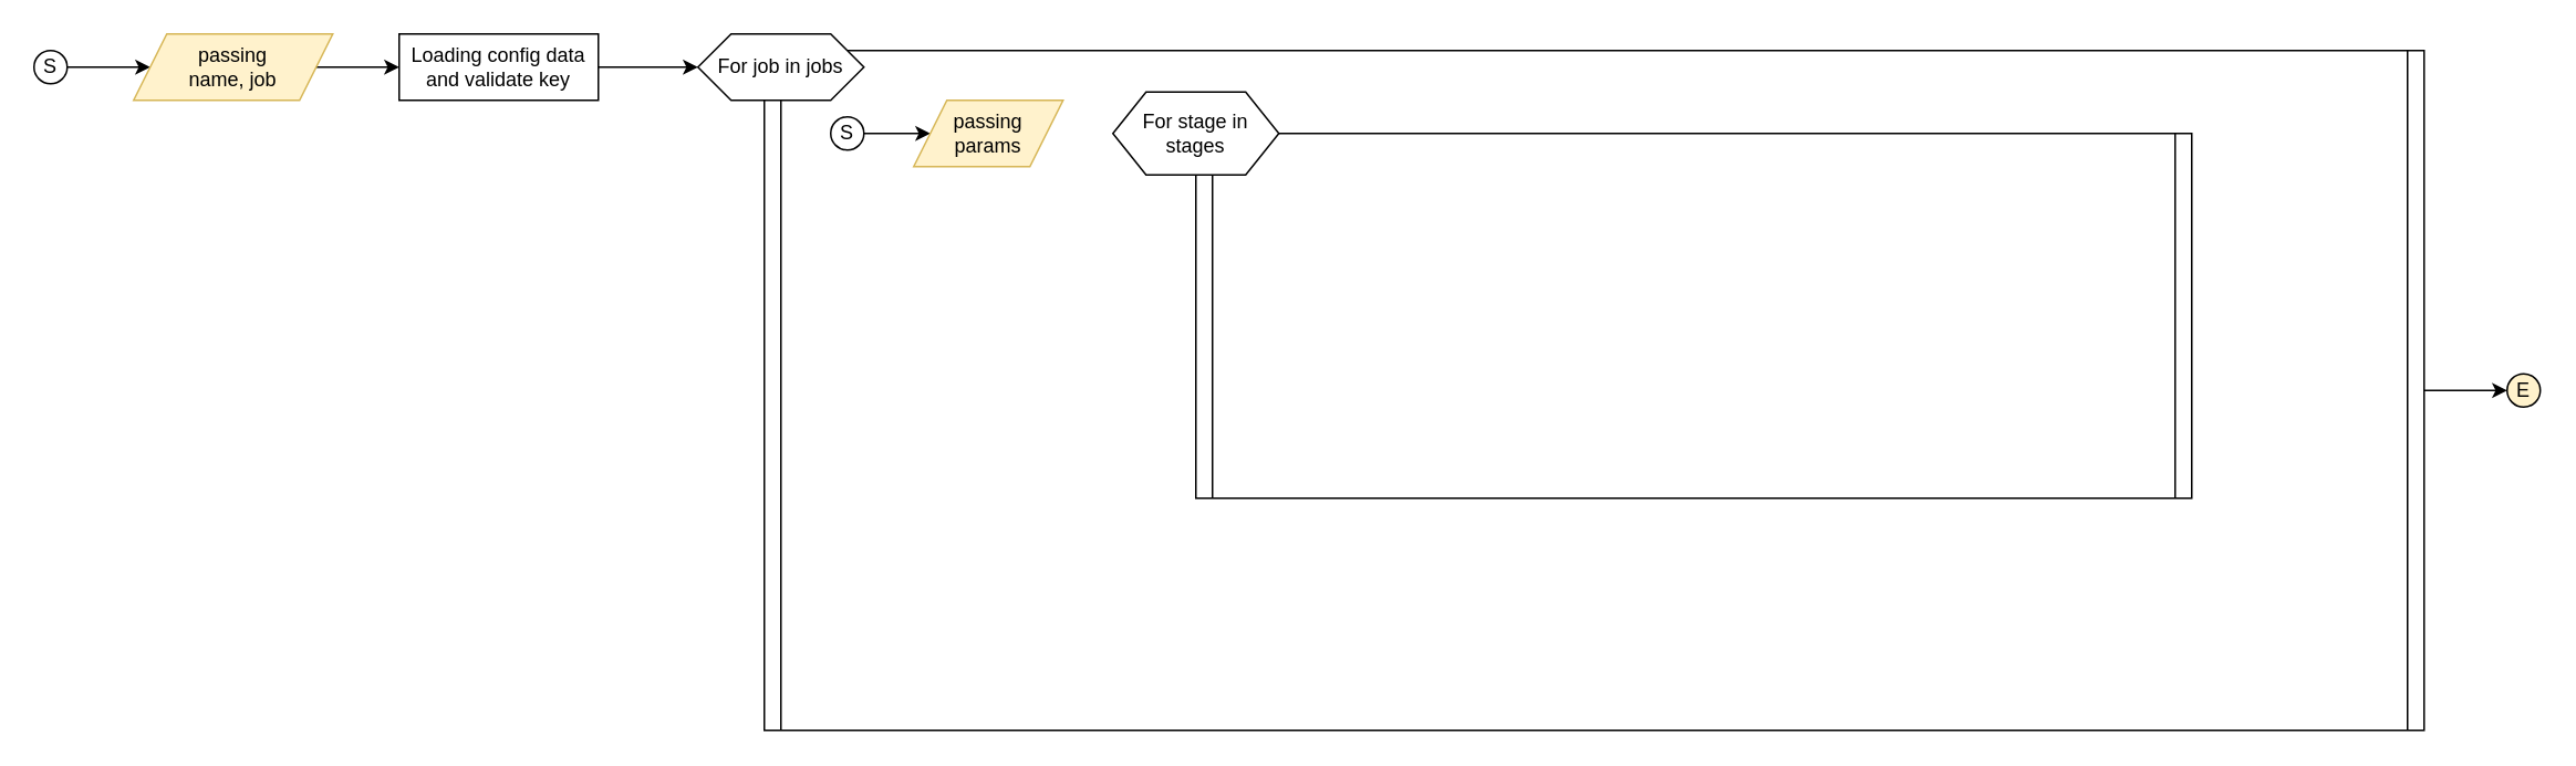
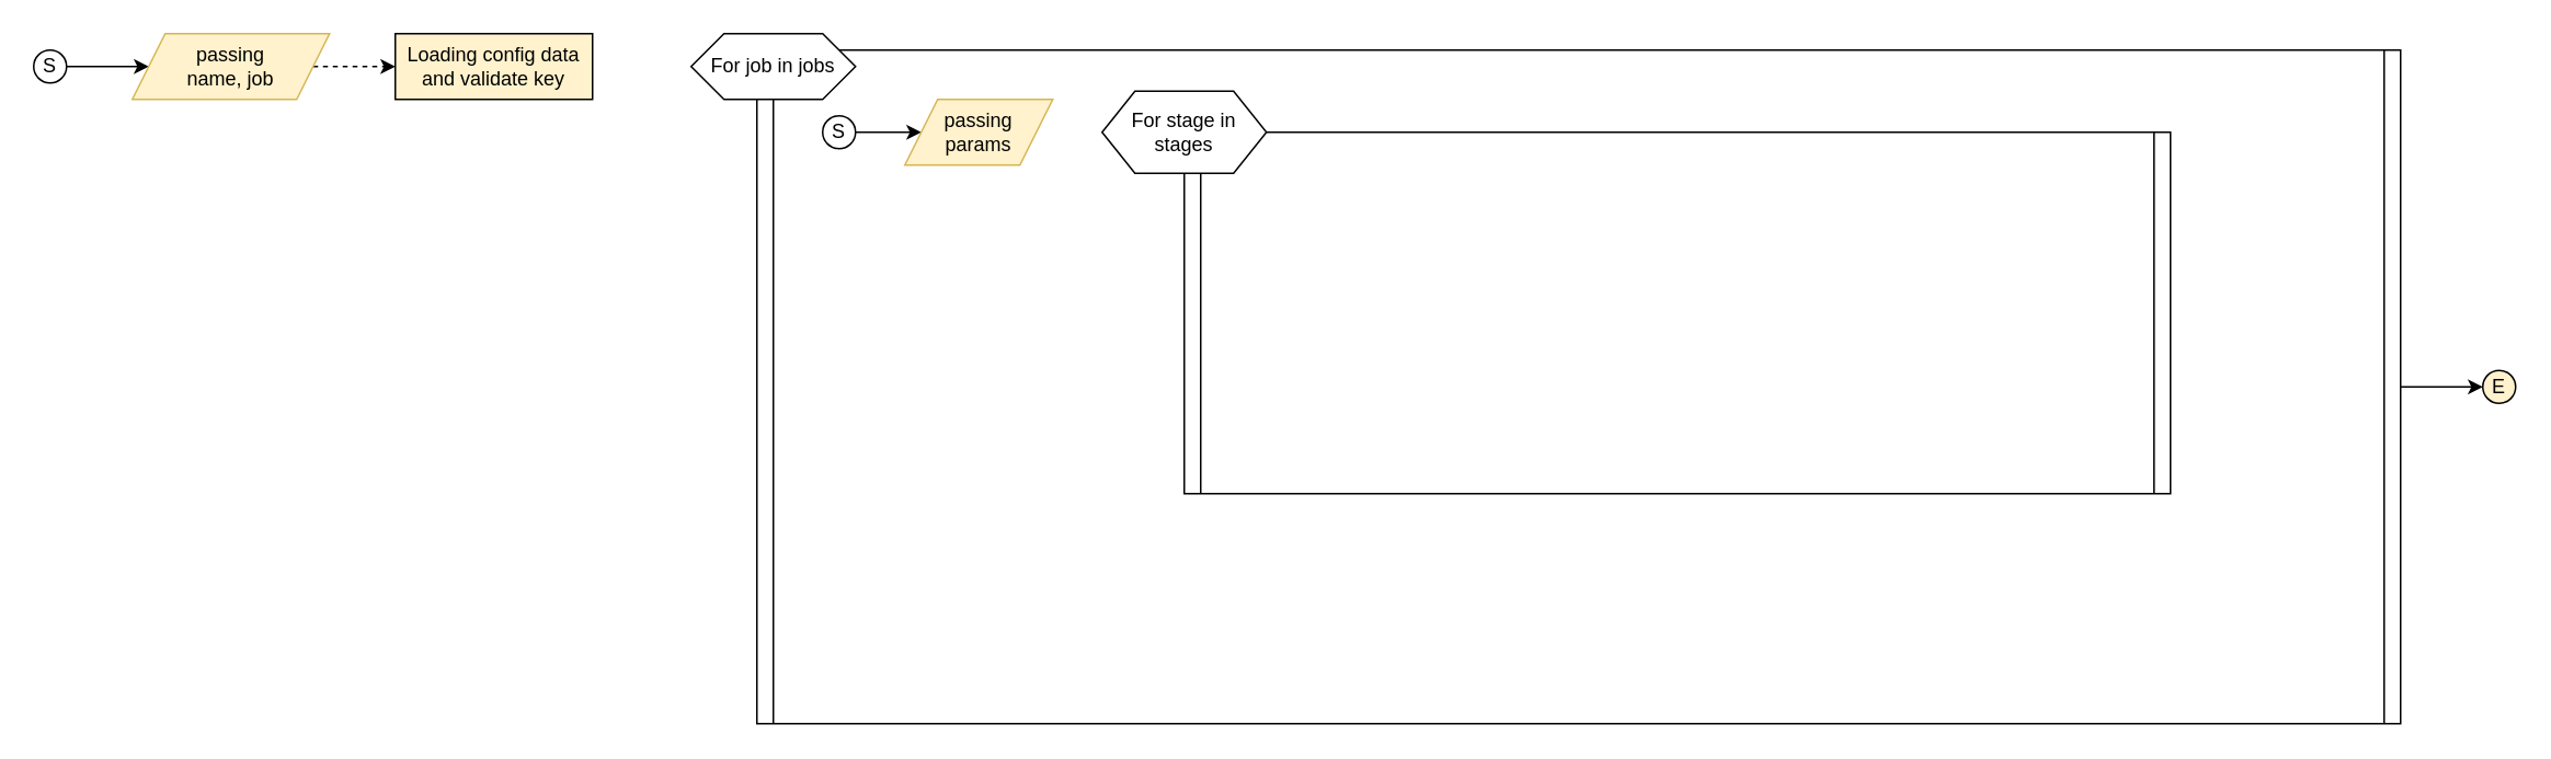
- <mxCell id="7" style="edgeStyle=orthogonalEdgeStyle;rounded=0;orthogonalLoop=1;jettySize=auto;html=1;entryX=0;entryY=0.5;entryDx=0;entryDy=0;" edge="1" parent="1" source="8" target="10"><mxGeometry relative="1" as="geometry" /></mxCell>
+ <mxCell id="7" style="edgeStyle=orthogonalEdgeStyle;rounded=0;orthogonalLoop=1;jettySize=auto;html=1;entryX=0;entryY=0.5;entryDx=0;entryDy=0;dashed=1;" edge="1" parent="1" source="8" target="10"><mxGeometry relative="1" as="geometry" /></mxCell>
- <mxCell id="10" value="Loading config data and validate key" style="rounded=0;whiteSpace=wrap;html=1;" vertex="1" parent="1"><mxGeometry x="240" y="20" width="120" height="40" as="geometry" /></mxCell>
+ <mxCell id="10" value="Loading config data and validate key" style="rounded=0;whiteSpace=wrap;html=1;fillColor=#fff2cc;" vertex="1" parent="1"><mxGeometry x="240" y="20" width="120" height="40" as="geometry" /></mxCell>
- <mxCell id="9" style="edgeStyle=orthogonalEdgeStyle;rounded=0;orthogonalLoop=1;jettySize=auto;html=1;" edge="1" parent="1" source="10" target="11"><mxGeometry relative="1" as="geometry" /></mxCell>
